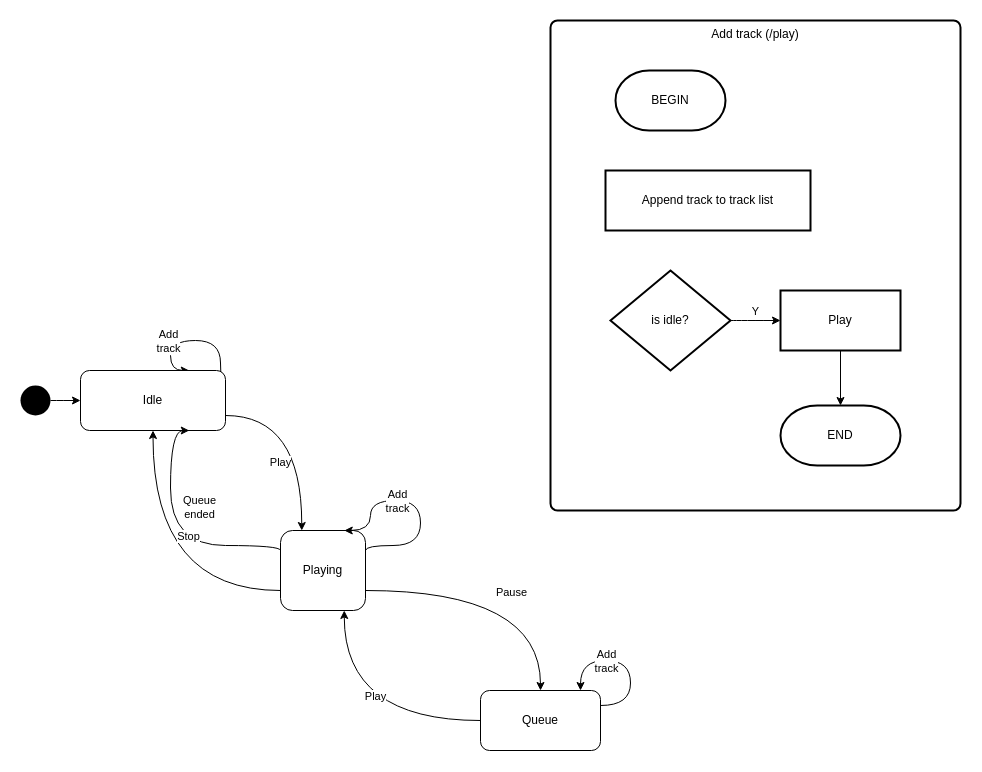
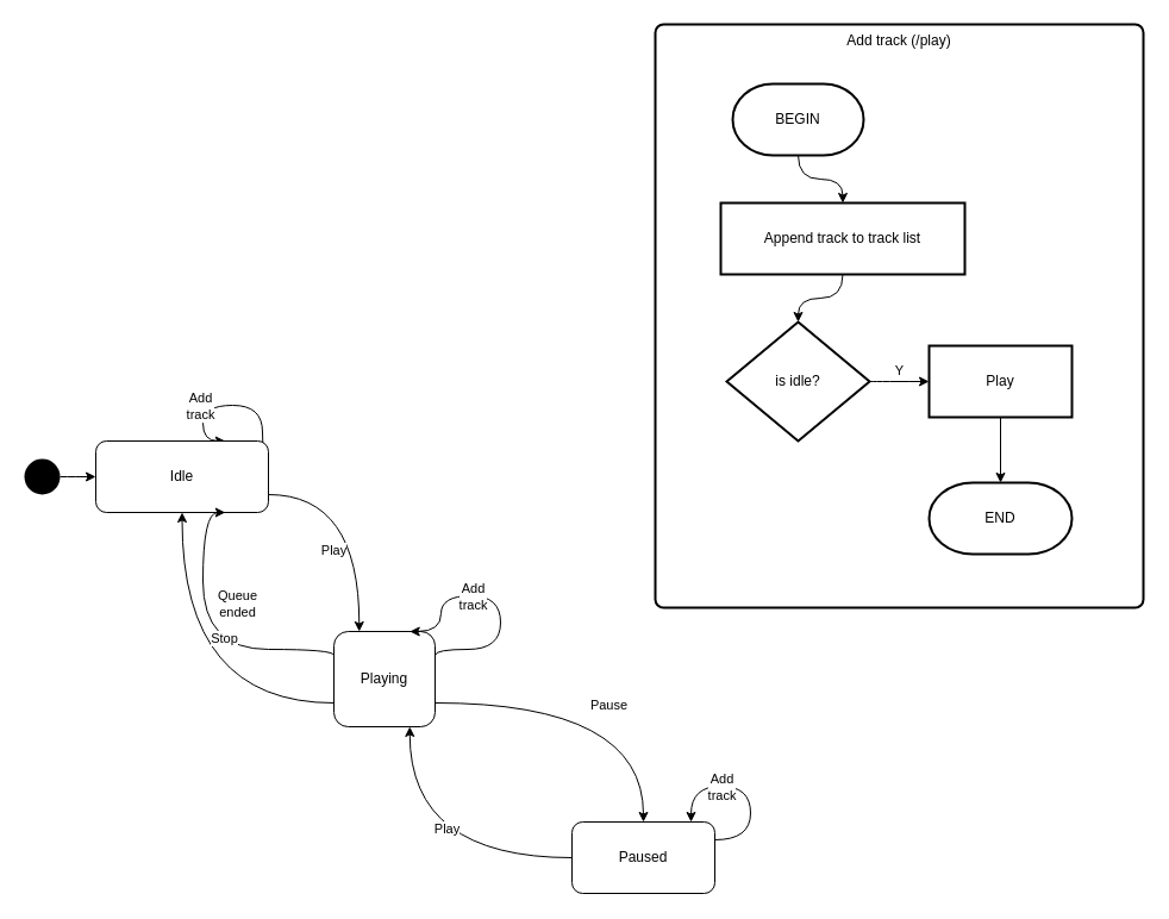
+ <mxCell id="29" style="edgeStyle=orthogonalEdgeStyle;curved=1;rounded=0;orthogonalLoop=1;jettySize=auto;html=1;exitX=0.5;exitY=1;exitDx=0;exitDy=0;exitPerimeter=0;entryX=0.5;entryY=0;entryDx=0;entryDy=0;" edge="1" parent="23" source="25" target="28"><mxGeometry relative="1" as="geometry" /></mxCell>
+ <mxCell id="27" style="edgeStyle=orthogonalEdgeStyle;curved=1;rounded=0;orthogonalLoop=1;jettySize=auto;html=1;exitX=0.5;exitY=1;exitDx=0;exitDy=0;entryX=0.5;entryY=0;entryDx=0;entryDy=0;entryPerimeter=0;" edge="1" parent="23" source="28" target="26"><mxGeometry relative="1" as="geometry" /></mxCell>
- <mxCell id="4" value="Queue" style="rounded=1;whiteSpace=wrap;html=1;" parent="1" vertex="1"><mxGeometry x="480" y="690" width="120" height="60" as="geometry" /></mxCell>
+ <mxCell id="4" value="Paused" style="rounded=1;whiteSpace=wrap;html=1;" parent="1" vertex="1"><mxGeometry x="480" y="690" width="120" height="60" as="geometry" /></mxCell>
